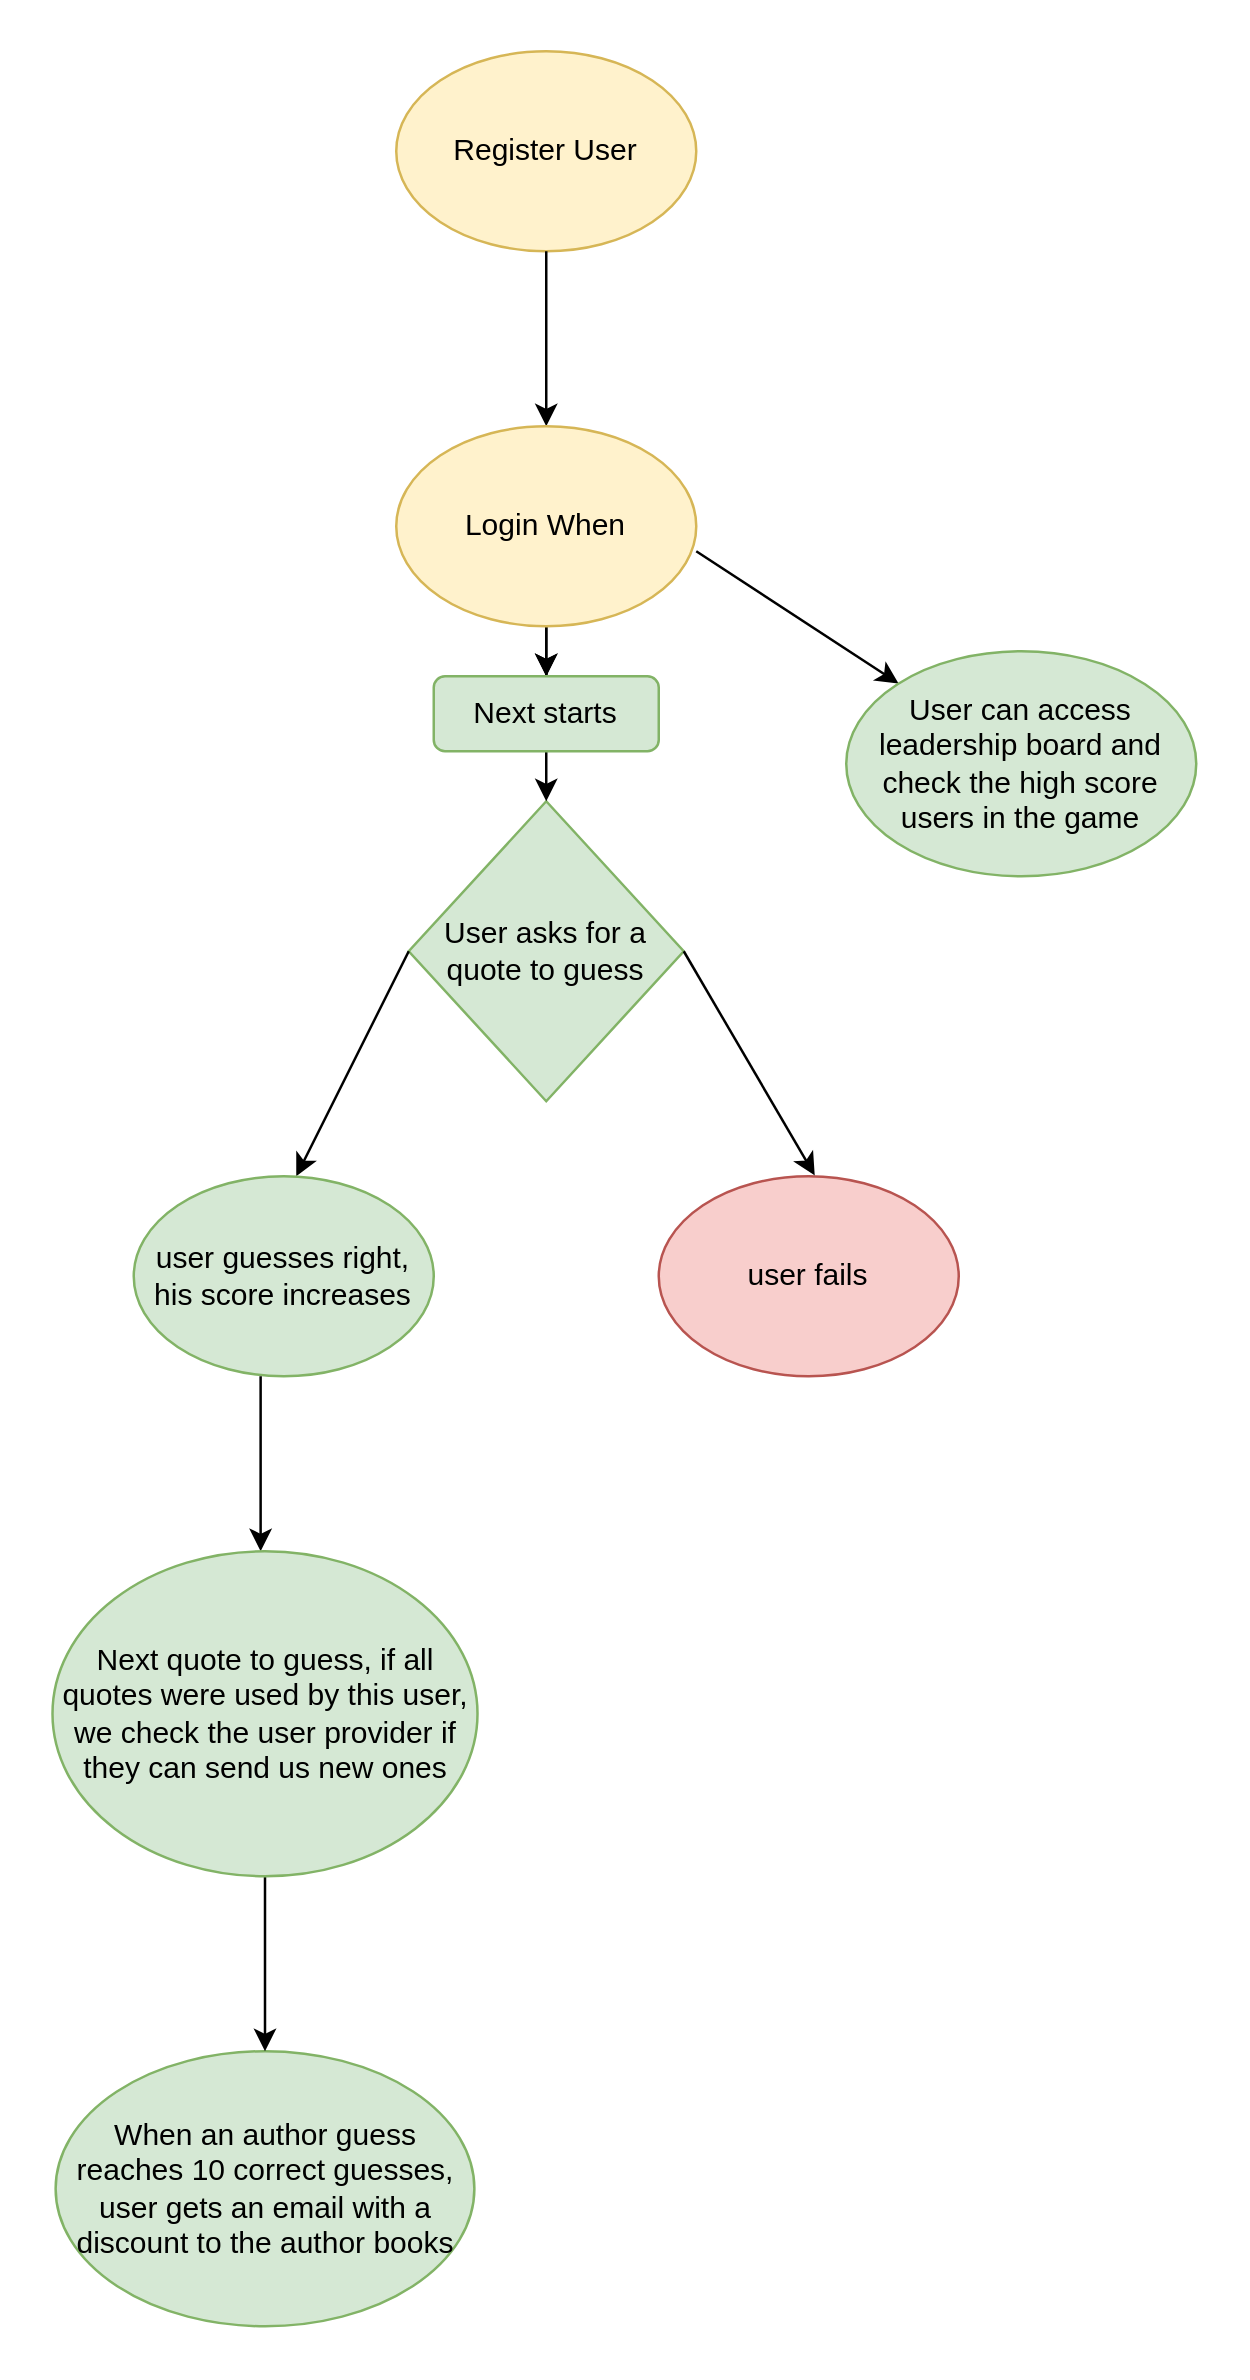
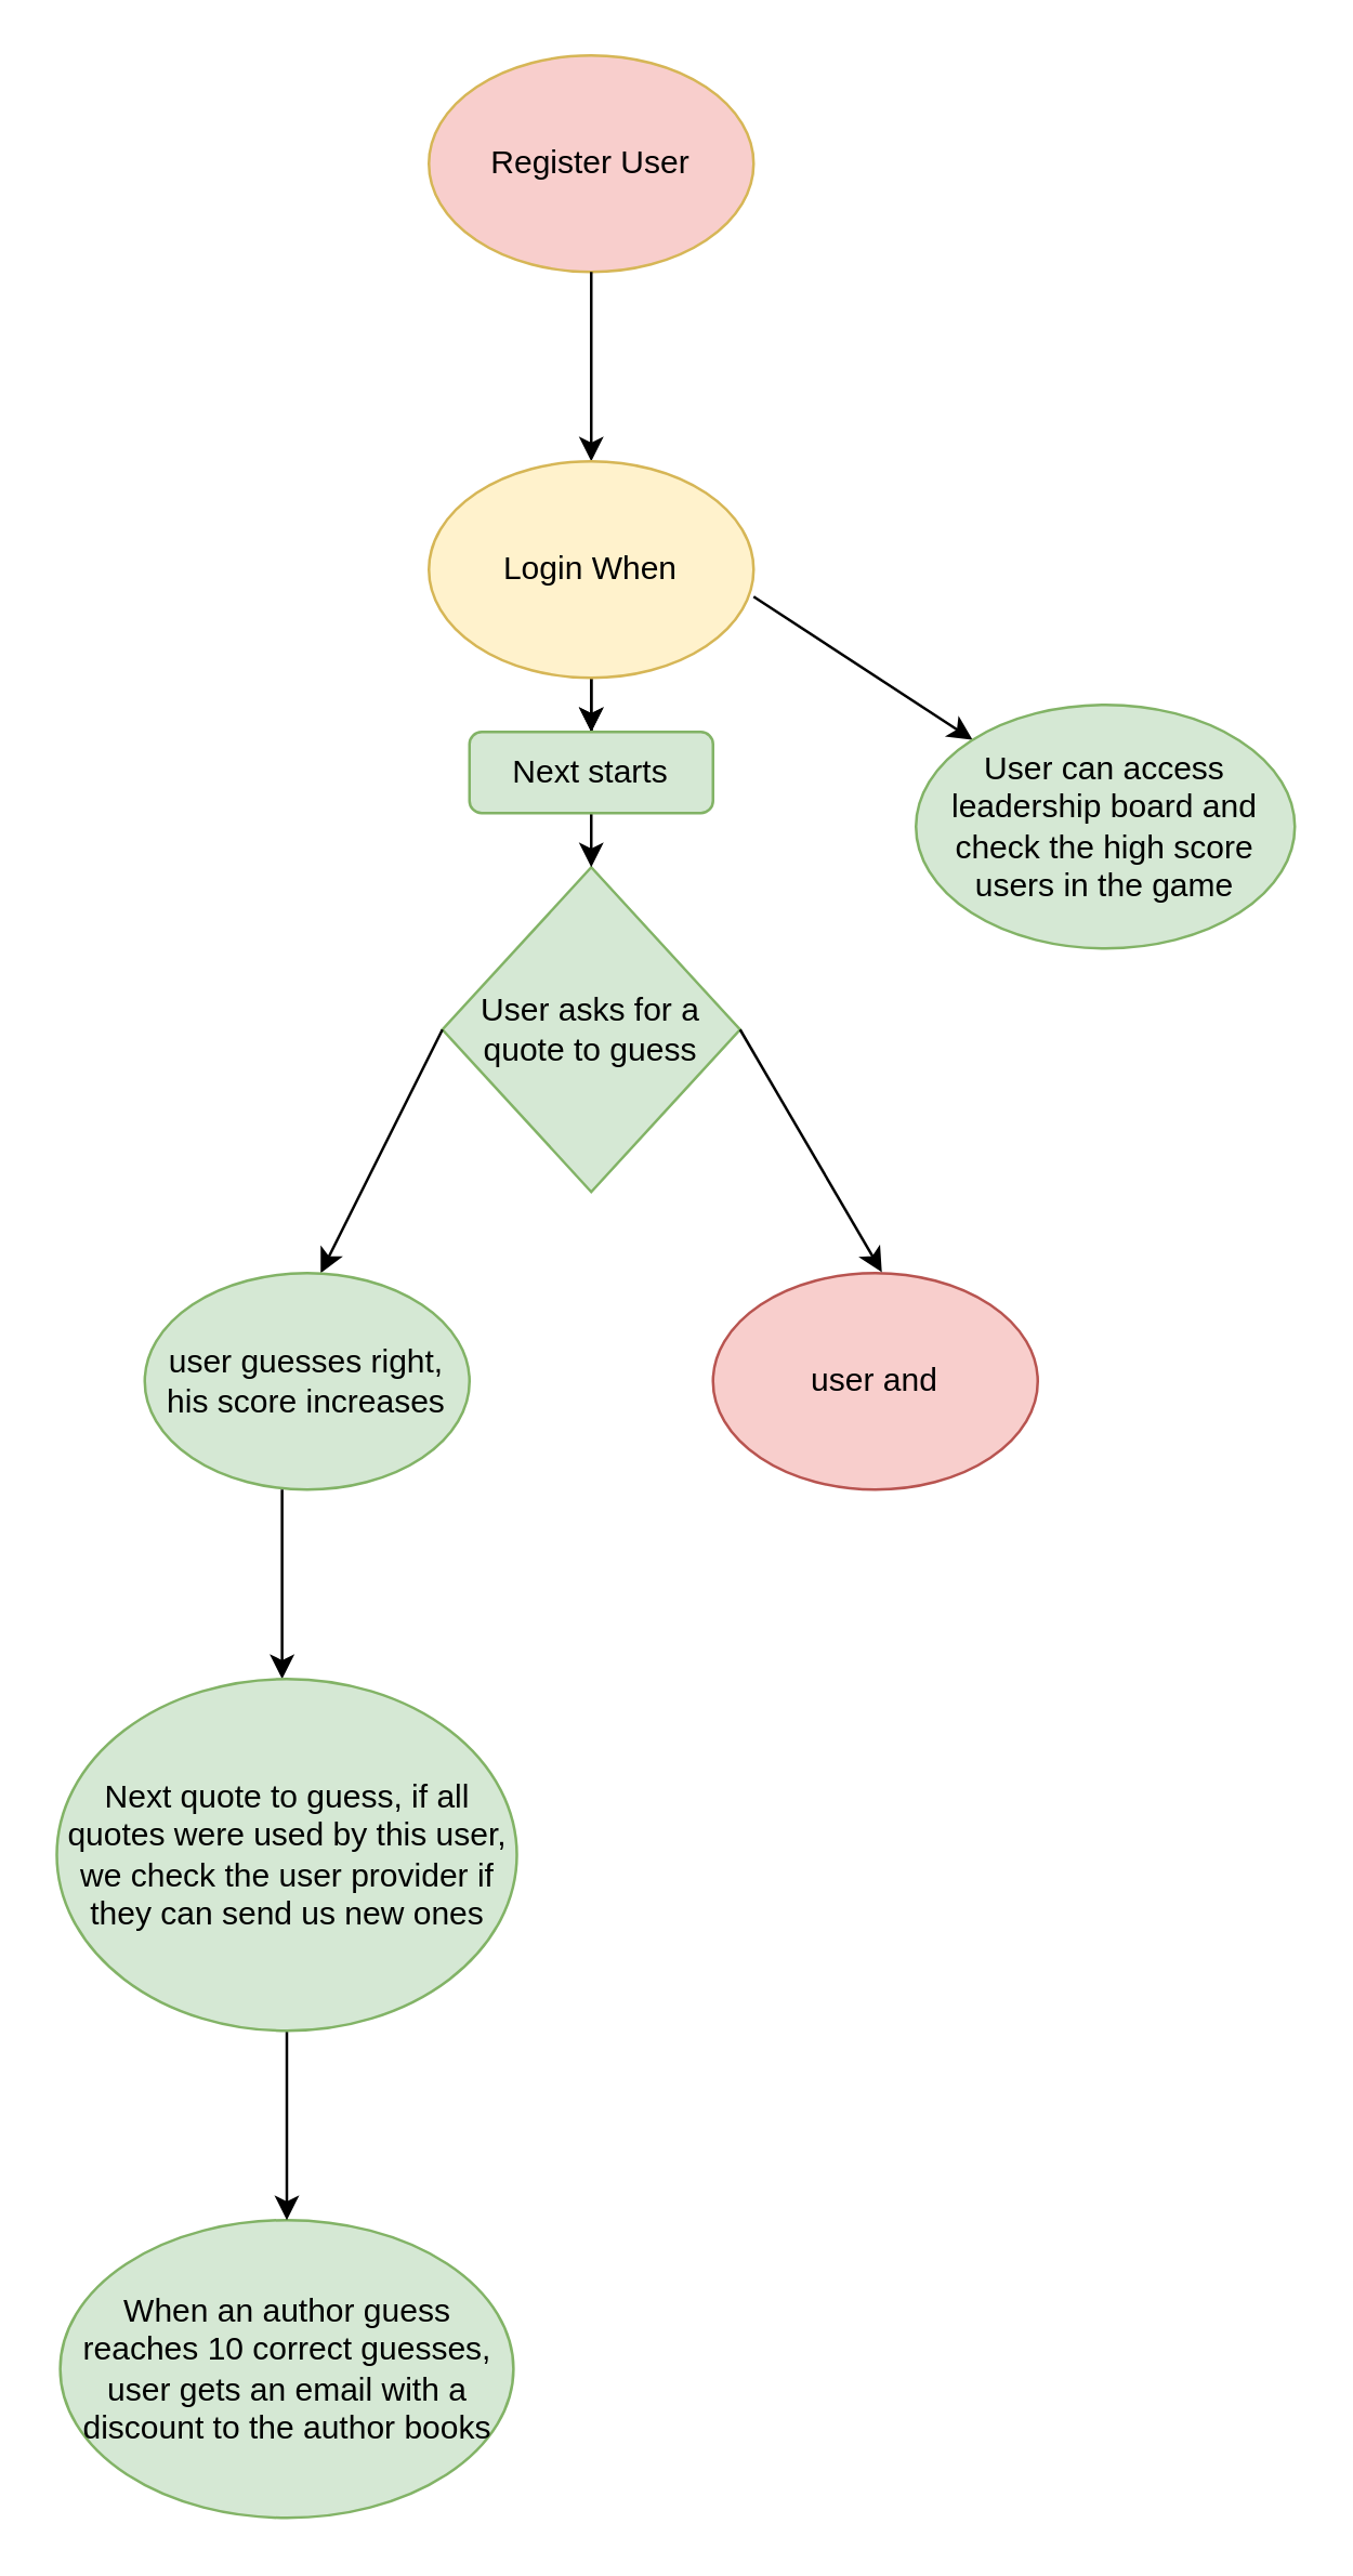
- <mxCell id="2" value="Register User" style="ellipse;whiteSpace=wrap;html=1;fillColor=#fff2cc;strokeColor=#d6b656;" vertex="1" parent="1"><mxGeometry x="158" y="20" width="120" height="80" as="geometry" /></mxCell>
+ <mxCell id="2" value="Register User" style="ellipse;whiteSpace=wrap;html=1;fillColor=#f8cecc;strokeColor=#d6b656;" vertex="1" parent="1"><mxGeometry x="158" y="20" width="120" height="80" as="geometry" /></mxCell>
- <mxCell id="11" value="user fails" style="ellipse;whiteSpace=wrap;html=1;fillColor=#f8cecc;strokeColor=#b85450;" vertex="1" parent="1"><mxGeometry x="263" y="470" width="120" height="80" as="geometry" /></mxCell>
+ <mxCell id="11" value="user and" style="ellipse;whiteSpace=wrap;html=1;fillColor=#f8cecc;strokeColor=#b85450;" vertex="1" parent="1"><mxGeometry x="263" y="470" width="120" height="80" as="geometry" /></mxCell>
